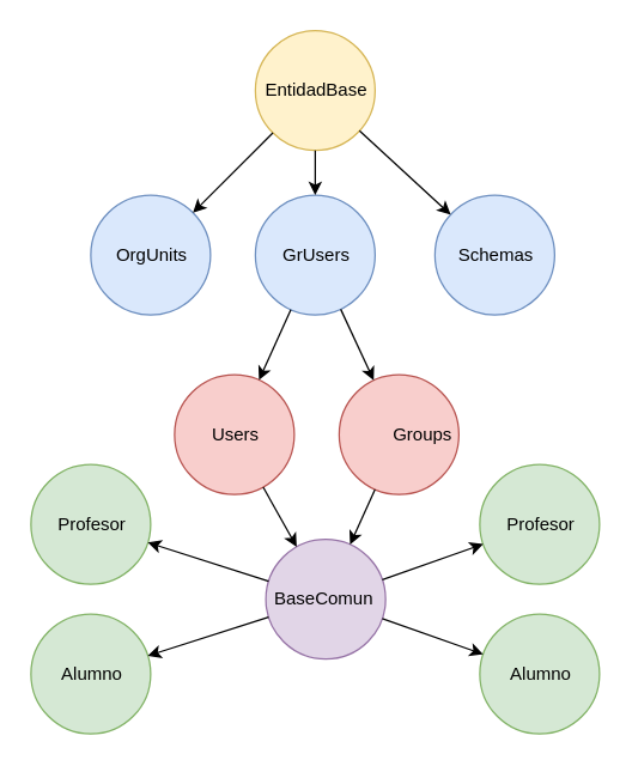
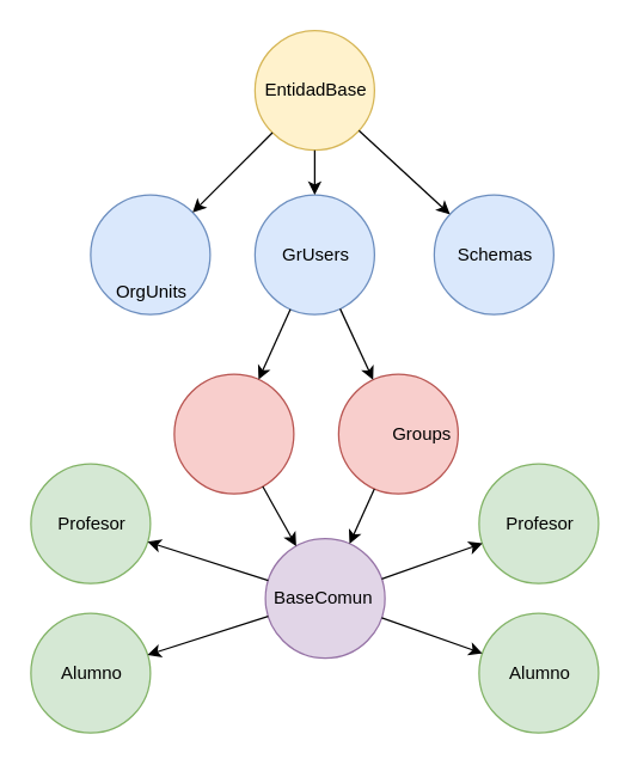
- <mxCell id="5" value="OrgUnits" style="text;html=1;strokeColor=none;fillColor=none;align=center;verticalAlign=middle;whiteSpace=wrap;rounded=0;" vertex="1" parent="1"><mxGeometry x="81" y="160" width="40" height="20" as="geometry" /></mxCell>
+ <mxCell id="5" value="OrgUnits" style="text;html=1;strokeColor=none;fillColor=none;align=center;verticalAlign=middle;whiteSpace=wrap;rounded=0;" vertex="1" parent="1"><mxGeometry x="81" y="185" width="40" height="20" as="geometry" /></mxCell>
- <mxCell id="11" value="Users" style="text;html=1;strokeColor=none;fillColor=none;align=center;verticalAlign=middle;whiteSpace=wrap;rounded=0;" vertex="1" parent="1"><mxGeometry x="137" y="280" width="40" height="20" as="geometry" /></mxCell>
